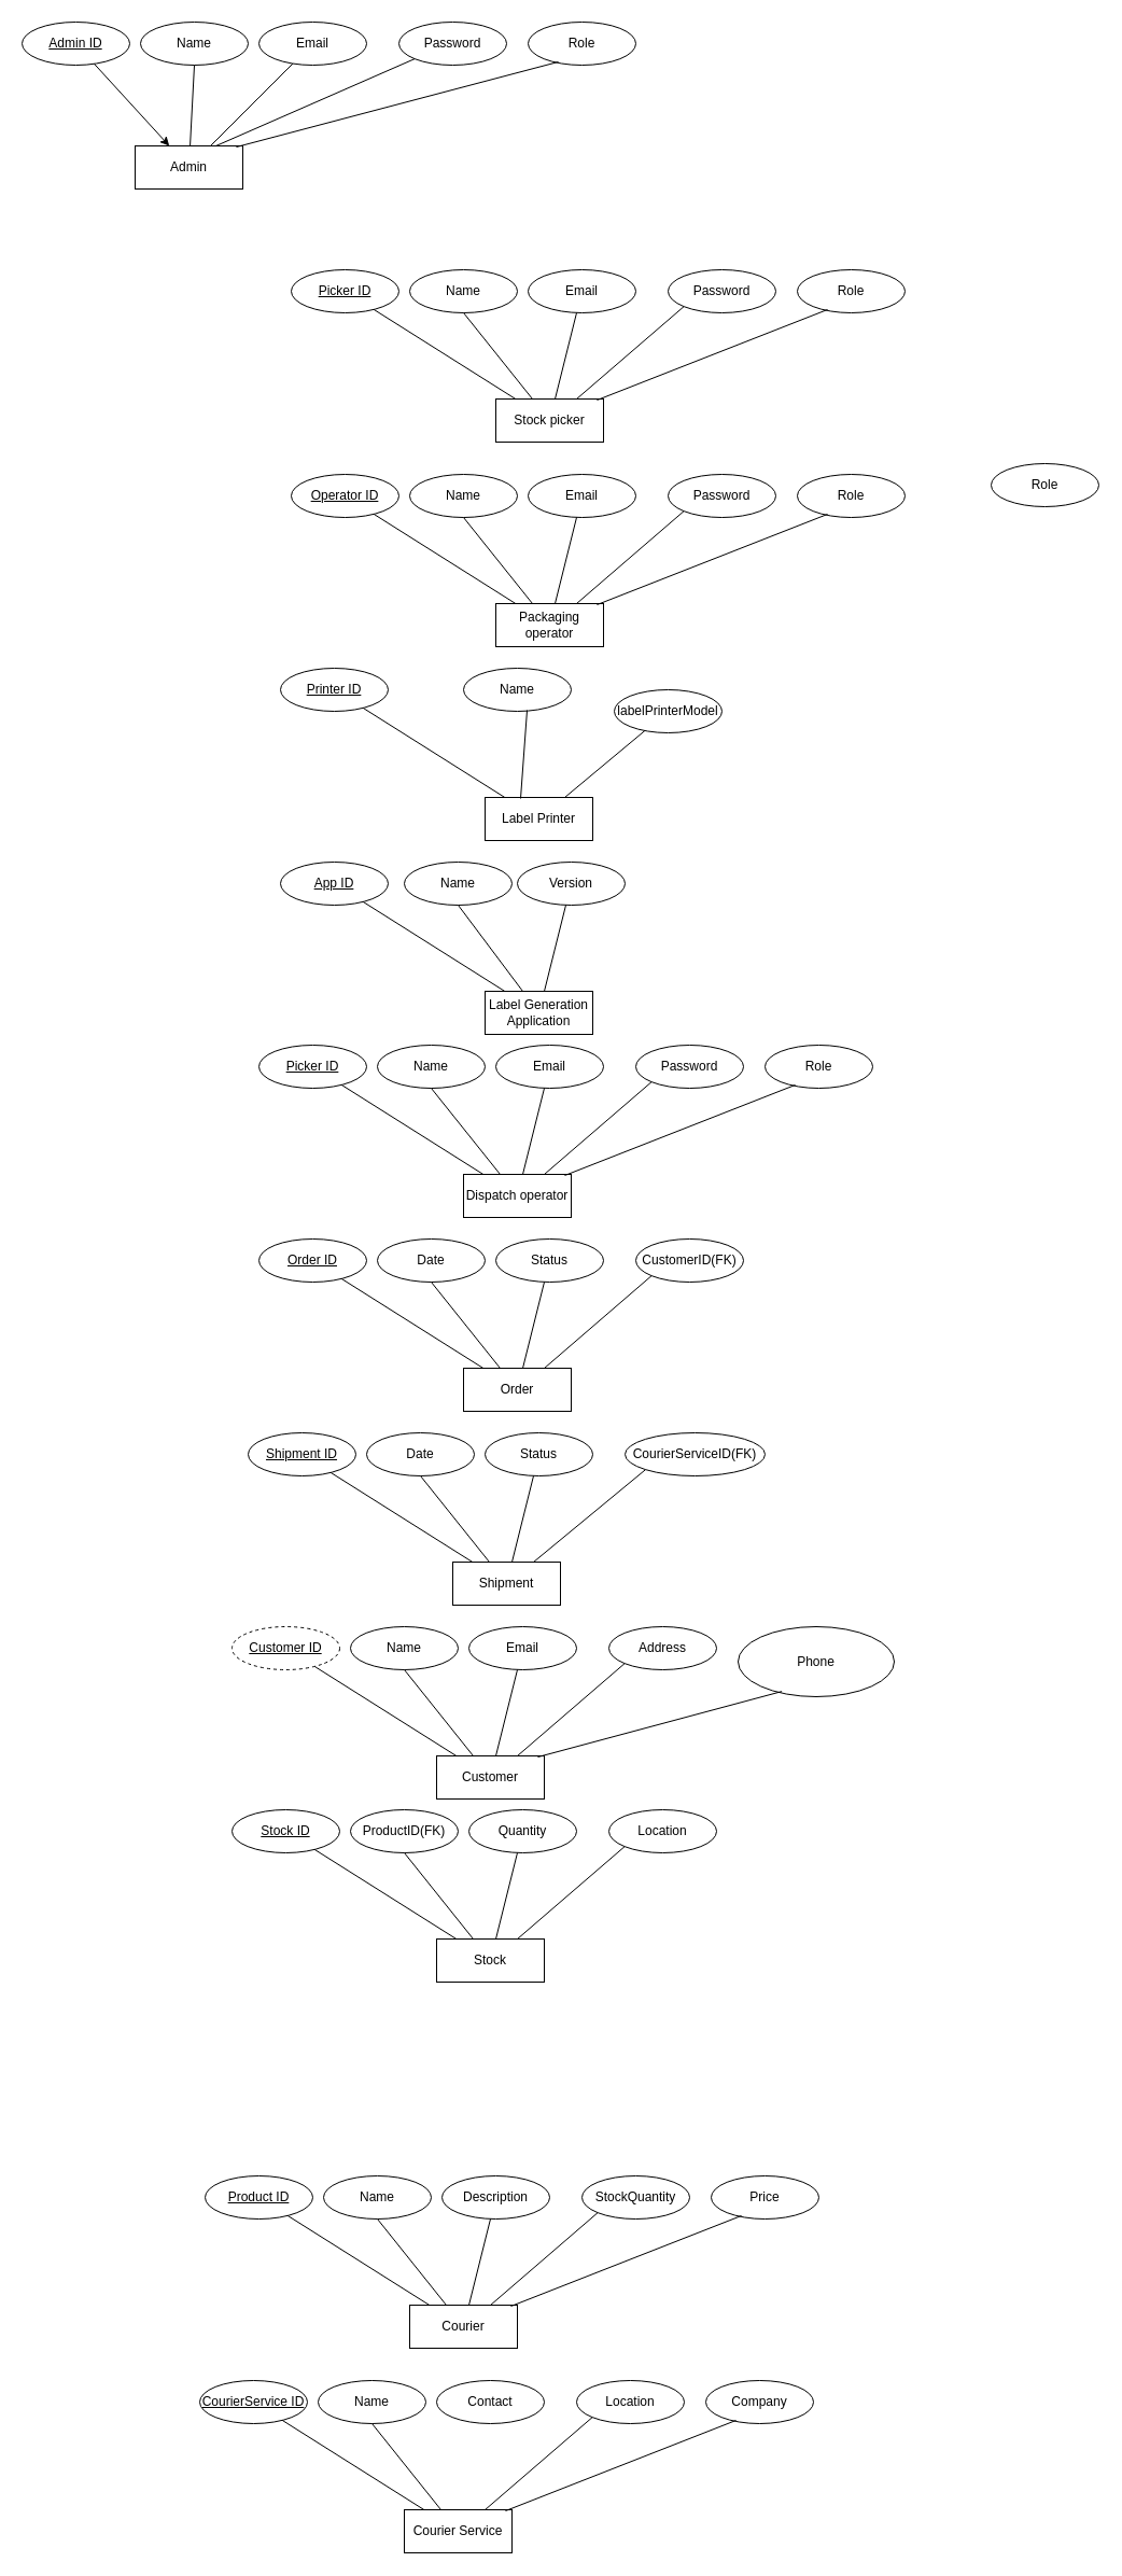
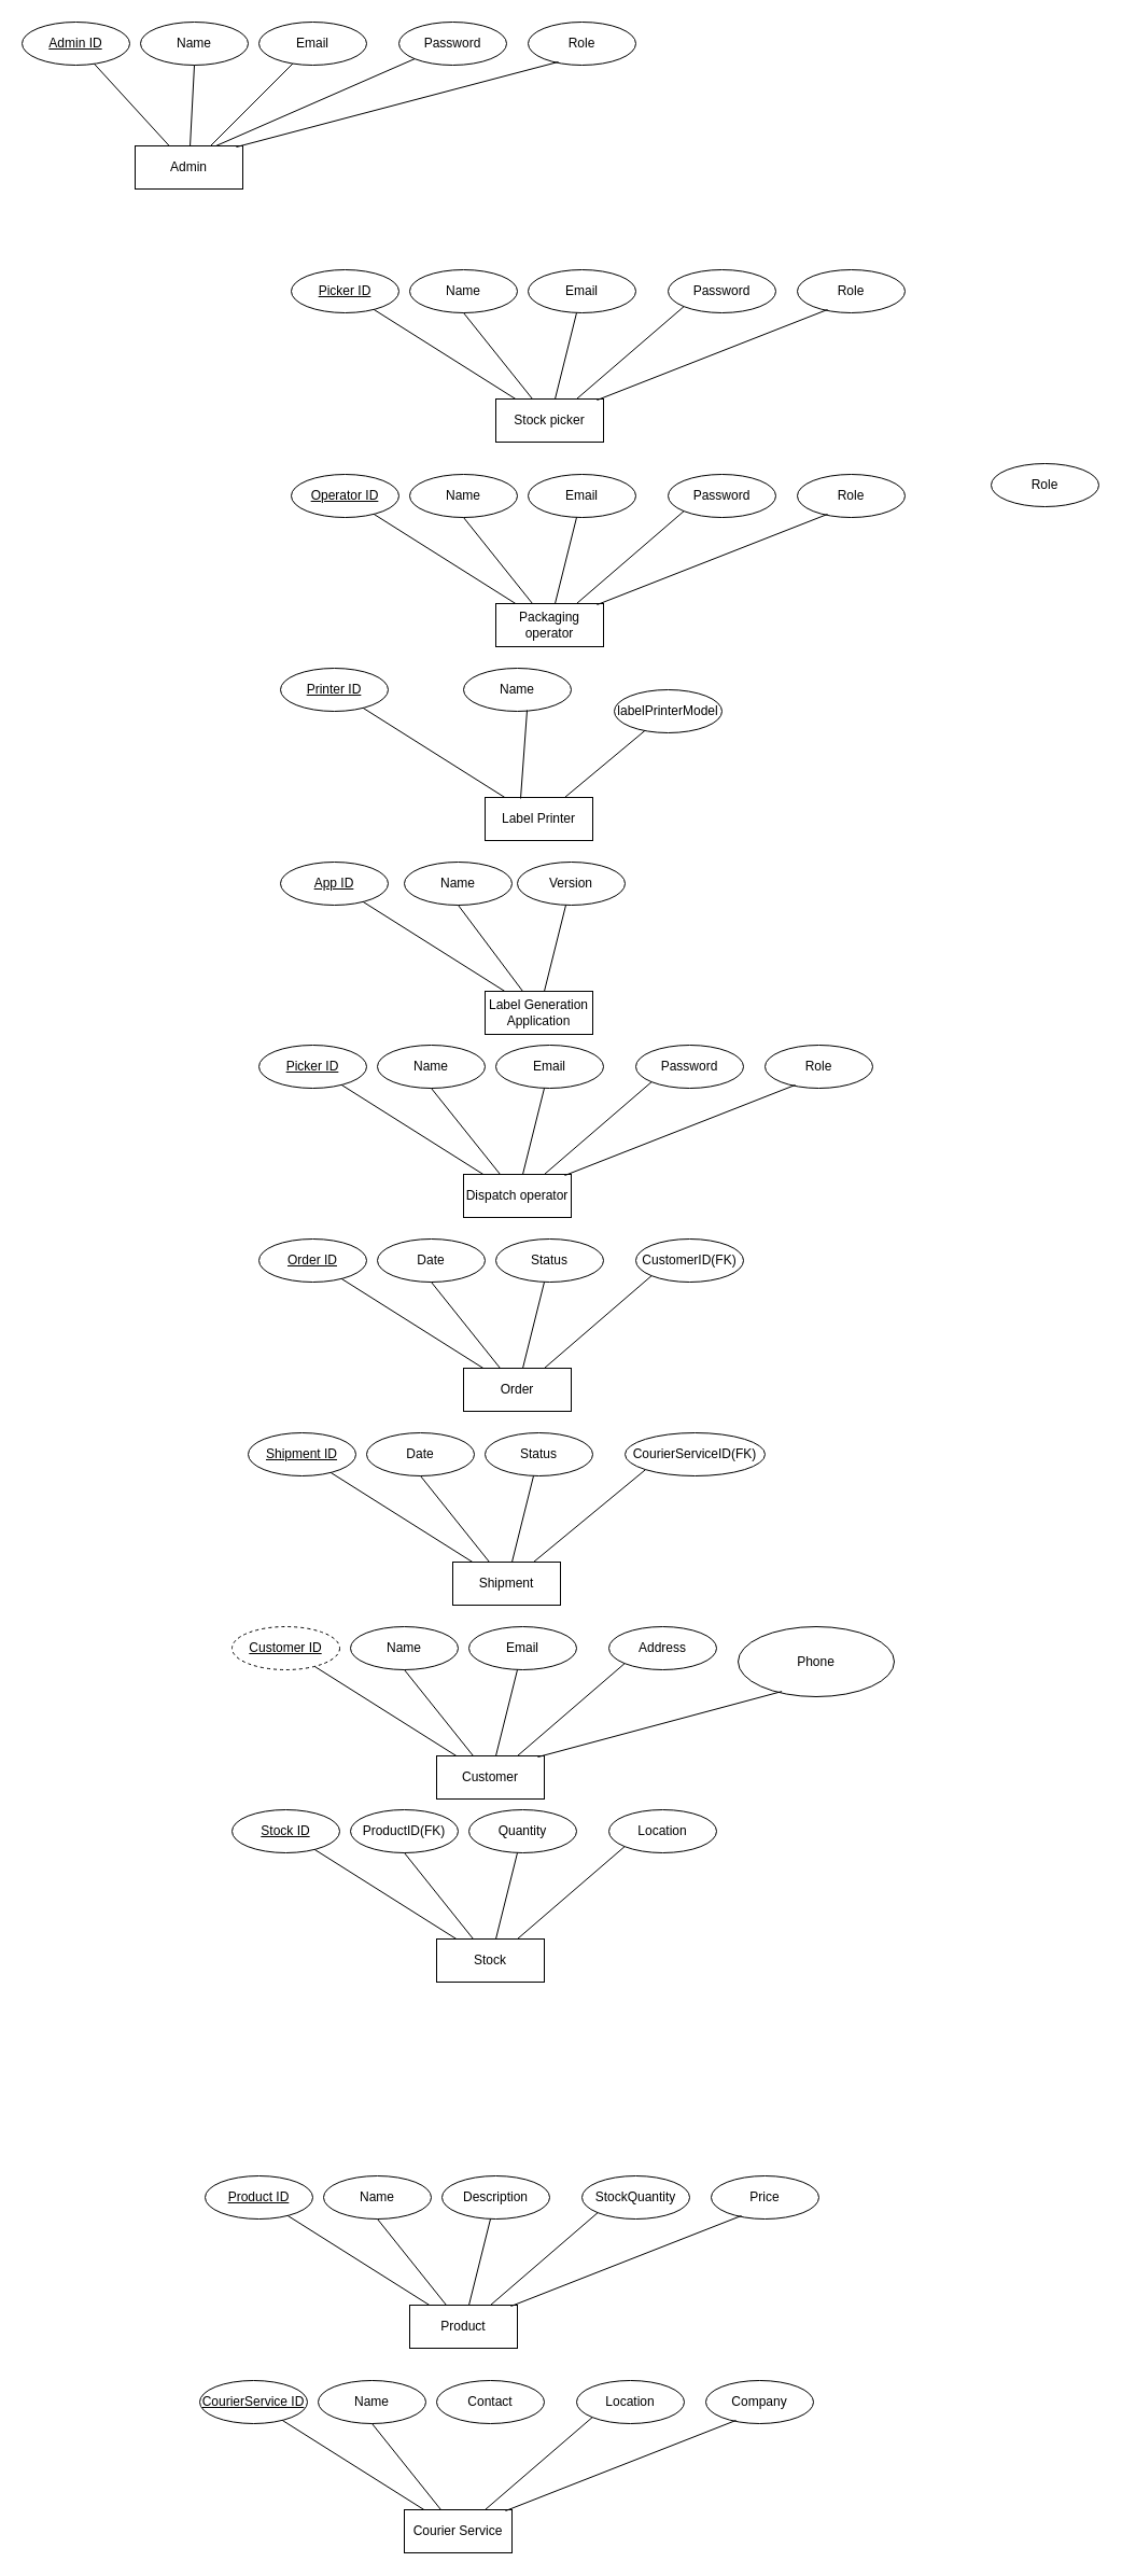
- <mxCell id="8" value="" style="endArrow=classic;html=1;rounded=0;fontSize=12;" edge="1" parent="1" source="3" target="2"><mxGeometry relative="1" as="geometry"><mxPoint x="70" y="170" as="sourcePoint" /><mxPoint x="230" y="170" as="targetPoint" /></mxGeometry></mxCell>
+ <mxCell id="8" value="" style="endArrow=none;html=1;rounded=0;fontSize=12;" edge="1" parent="1" source="3" target="2"><mxGeometry relative="1" as="geometry"><mxPoint x="70" y="170" as="sourcePoint" /><mxPoint x="230" y="170" as="targetPoint" /></mxGeometry></mxCell>
- <mxCell id="99" value="Courier" style="whiteSpace=wrap;html=1;align=center;" vertex="1" parent="1"><mxGeometry x="380" y="2140" width="100" height="40" as="geometry" /></mxCell>
+ <mxCell id="99" value="Product" style="whiteSpace=wrap;html=1;align=center;" vertex="1" parent="1"><mxGeometry x="380" y="2140" width="100" height="40" as="geometry" /></mxCell>
